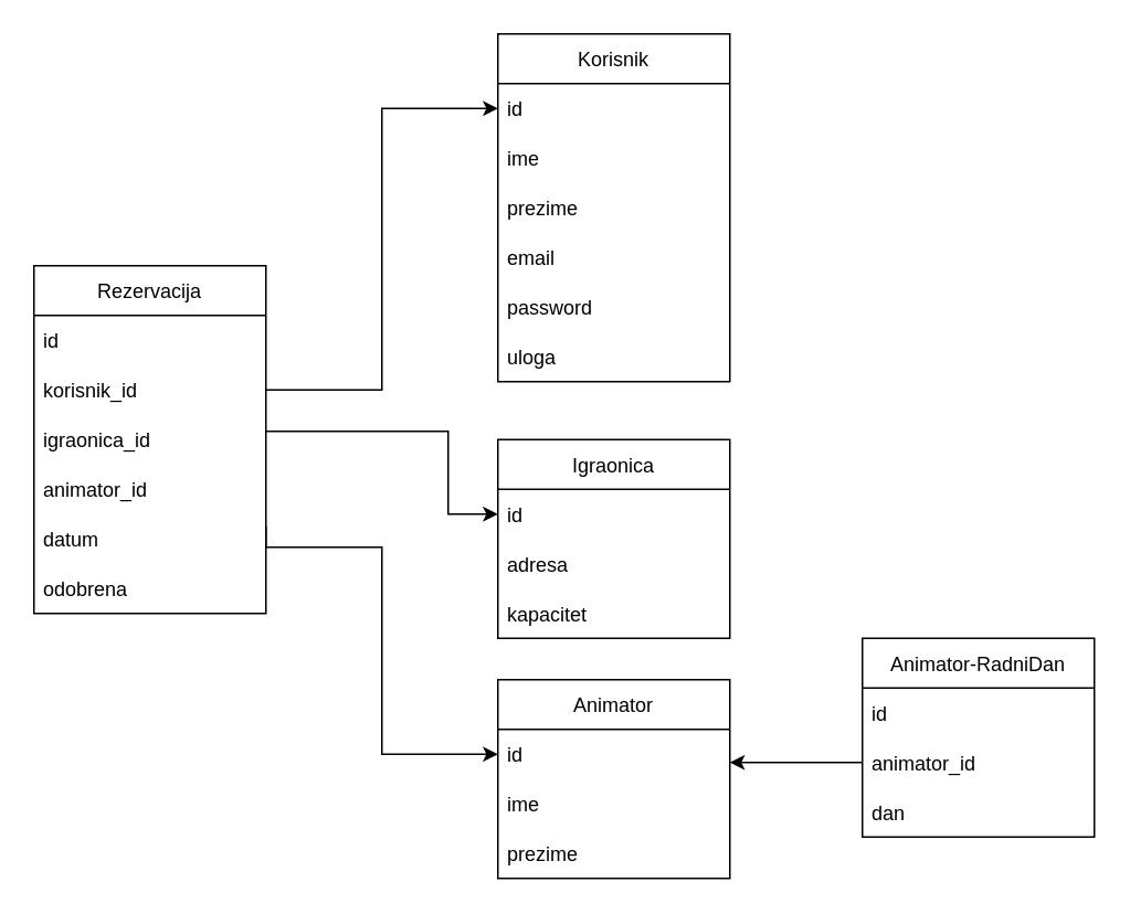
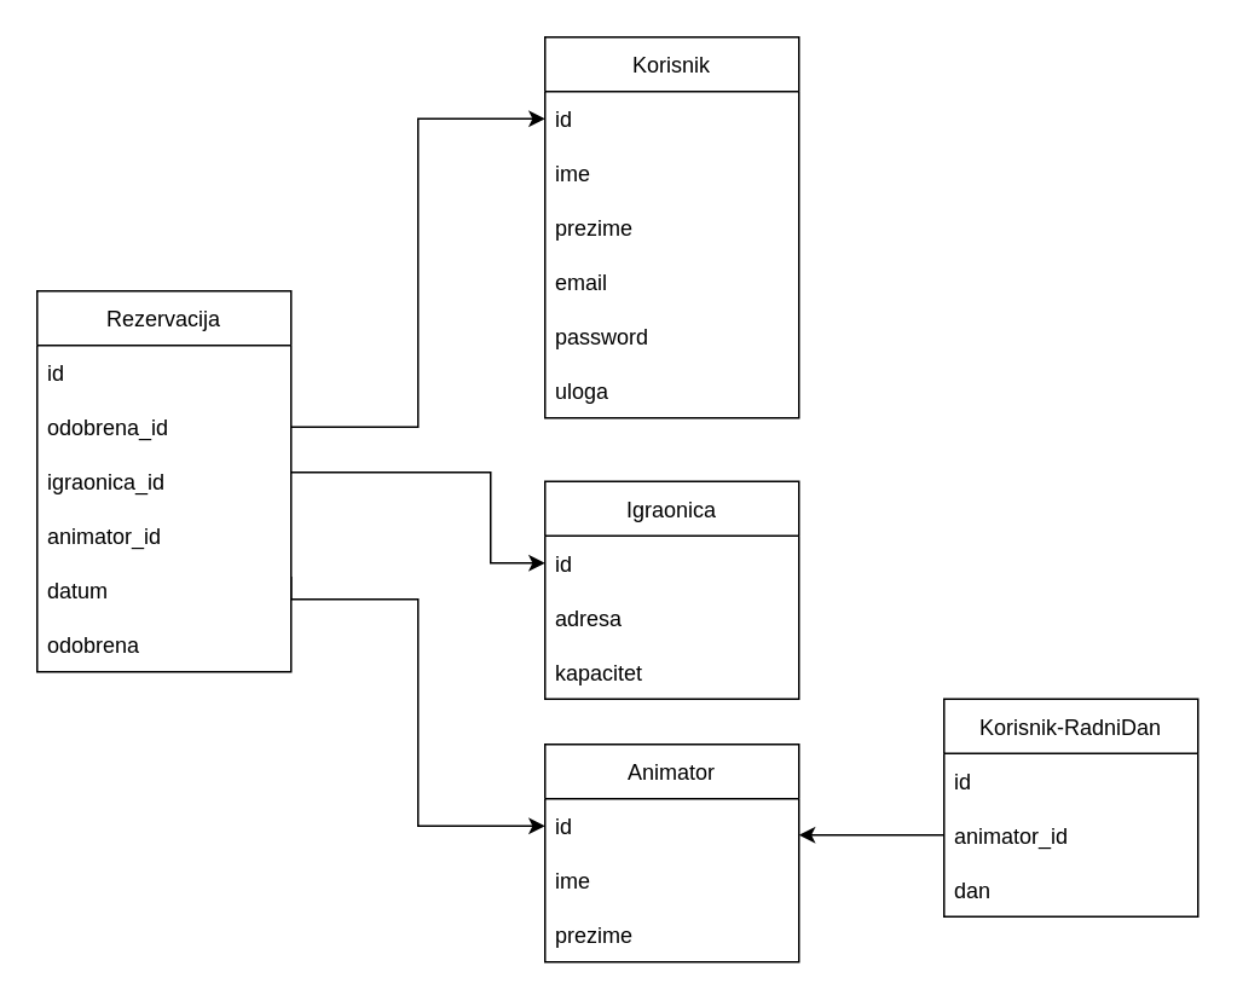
- <mxCell id="5" value="korisnik_id" style="text;strokeColor=none;fillColor=none;align=left;verticalAlign=middle;spacingLeft=4;spacingRight=4;overflow=hidden;points=[[0,0.5],[1,0.5]];portConstraint=eastwest;rotatable=0;" parent="3" vertex="1"><mxGeometry y="60" width="140" height="30" as="geometry" /></mxCell>
+ <mxCell id="5" value="odobrena_id" style="text;strokeColor=none;fillColor=none;align=left;verticalAlign=middle;spacingLeft=4;spacingRight=4;overflow=hidden;points=[[0,0.5],[1,0.5]];portConstraint=eastwest;rotatable=0;" parent="3" vertex="1"><mxGeometry y="60" width="140" height="30" as="geometry" /></mxCell>
- <mxCell id="27" value="Animator-RadniDan" style="swimlane;fontStyle=0;childLayout=stackLayout;horizontal=1;startSize=30;horizontalStack=0;resizeParent=1;resizeParentMax=0;resizeLast=0;collapsible=1;marginBottom=0;" parent="1" vertex="1"><mxGeometry x="520" y="385" width="140" height="120" as="geometry" /></mxCell>
+ <mxCell id="27" value="Korisnik-RadniDan" style="swimlane;fontStyle=0;childLayout=stackLayout;horizontal=1;startSize=30;horizontalStack=0;resizeParent=1;resizeParentMax=0;resizeLast=0;collapsible=1;marginBottom=0;" parent="1" vertex="1"><mxGeometry x="520" y="385" width="140" height="120" as="geometry" /></mxCell>
